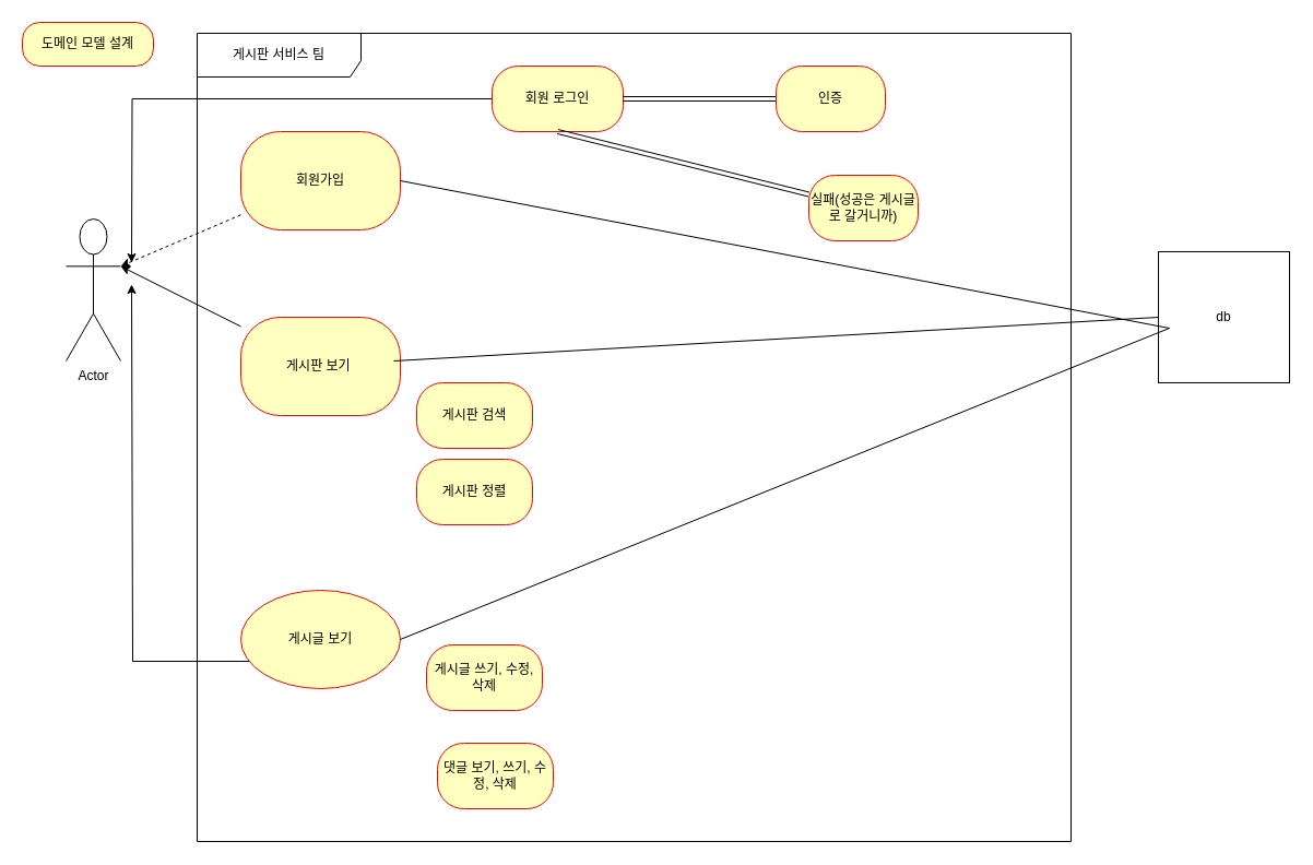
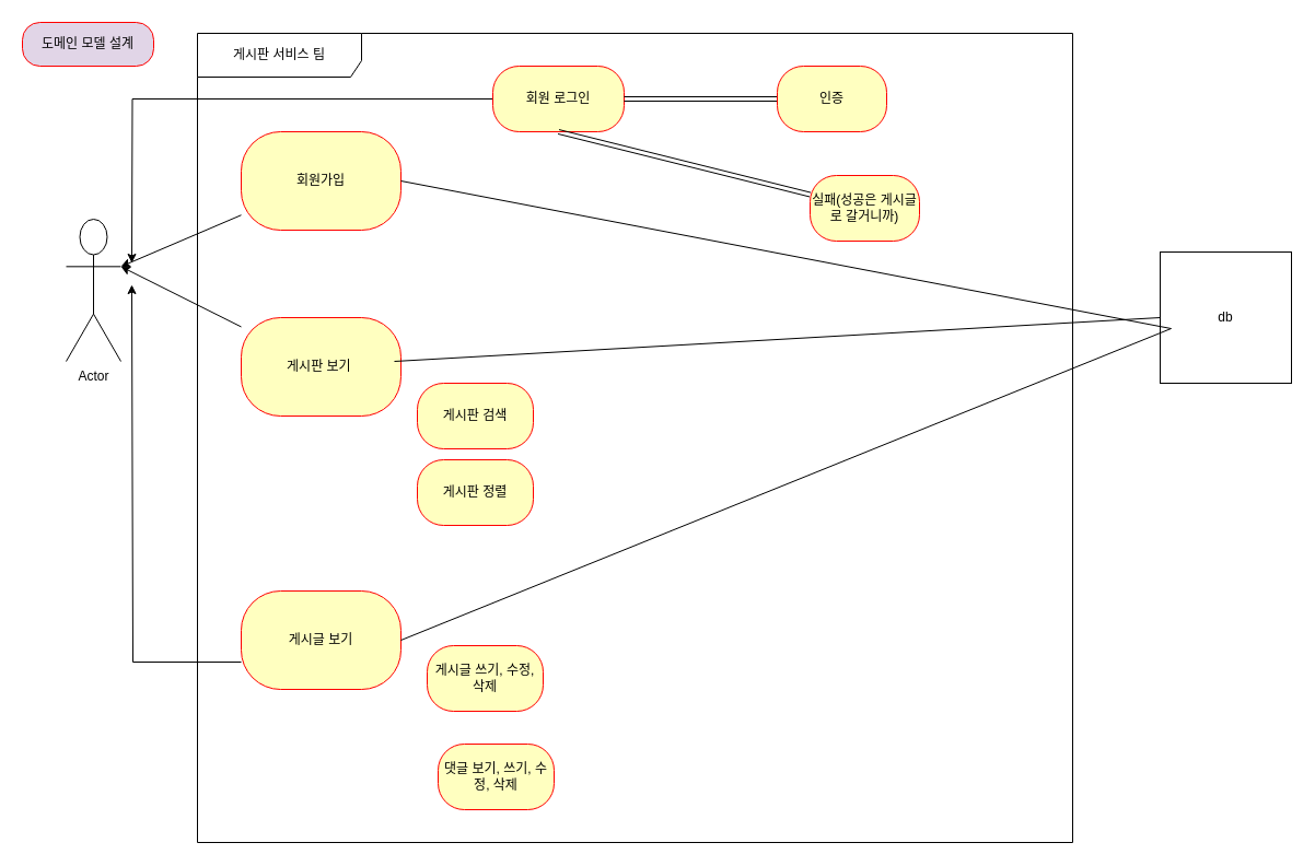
- <mxCell id="5" value="도메인 모델 설계" style="rounded=1;whiteSpace=wrap;html=1;arcSize=40;fontColor=#000000;fillColor=#ffffc0;strokeColor=#ff0000;" parent="1" vertex="1"><mxGeometry y="20" width="120" height="40" as="geometry" x="20" /></mxCell>
+ <mxCell id="5" value="도메인 모델 설계" style="rounded=1;whiteSpace=wrap;html=1;arcSize=40;fontColor=#000000;fillColor=#e1d5e7;strokeColor=#ff0000;" parent="1" vertex="1"><mxGeometry y="20" width="120" height="40" as="geometry" x="20" /></mxCell>
- <mxCell id="19" style="rounded=0;orthogonalLoop=1;jettySize=auto;html=1;entryX=1;entryY=0.333;entryDx=0;entryDy=0;entryPerimeter=0;dashed=1;" parent="1" source="4" target="2" edge="1"><mxGeometry relative="1" as="geometry" /></mxCell>
+ <mxCell id="19" style="rounded=0;orthogonalLoop=1;jettySize=auto;html=1;entryX=1;entryY=0.333;entryDx=0;entryDy=0;entryPerimeter=0;" parent="1" source="4" target="2" edge="1"><mxGeometry relative="1" as="geometry" /></mxCell>
- <mxCell id="8" value="게시글 보기" style="ellipse;whiteSpace=wrap;html=1;arcSize=40;fontColor=#000000;fillColor=#ffffc0;strokeColor=#ff0000;" parent="1" vertex="1"><mxGeometry x="220" y="540" width="146" height="90" as="geometry" /></mxCell>
+ <mxCell id="8" value="게시글 보기" style="rounded=1;whiteSpace=wrap;html=1;arcSize=40;fontColor=#000000;fillColor=#ffffc0;strokeColor=#ff0000;" parent="1" vertex="1"><mxGeometry x="220" y="540" width="146" height="90" as="geometry" /></mxCell>
